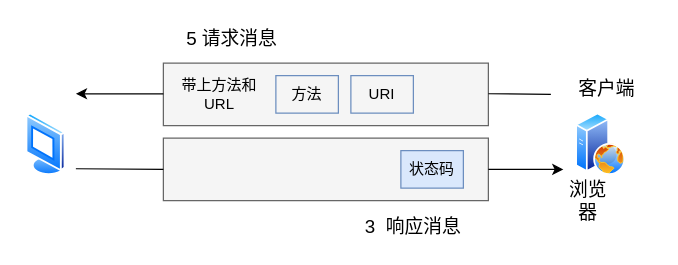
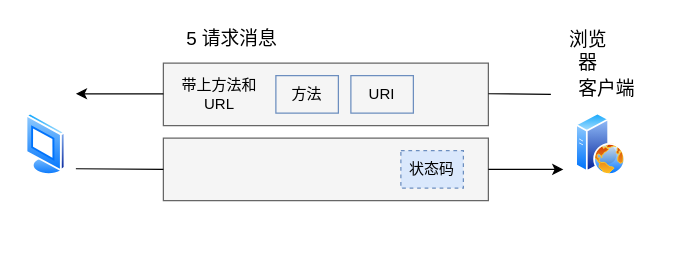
- <mxCell id="10" value="状态码" style="rounded=0;whiteSpace=wrap;html=1;fillColor=#dae8fc;strokeColor=#6c8ebf;" vertex="1" parent="1"><mxGeometry x="320" y="120" width="50" height="30" as="geometry" /></mxCell>
+ <mxCell id="10" value="状态码" style="rounded=0;whiteSpace=wrap;html=1;fillColor=#dae8fc;strokeColor=#6c8ebf;dashed=1;" vertex="1" parent="1"><mxGeometry x="320" y="120" width="50" height="30" as="geometry" /></mxCell>
- <mxCell id="12" value="&lt;font style=&quot;font-size: 15px&quot;&gt;浏览器&lt;/font&gt;" style="text;html=1;strokeColor=none;fillColor=none;align=center;verticalAlign=middle;whiteSpace=wrap;rounded=0;" vertex="1" parent="1"><mxGeometry x="450" y="150" width="40" height="20" as="geometry" /></mxCell>
+ <mxCell id="12" value="&lt;font style=&quot;font-size: 15px&quot;&gt;浏览器&lt;/font&gt;" style="text;html=1;strokeColor=none;fillColor=none;align=center;verticalAlign=middle;whiteSpace=wrap;rounded=0;" vertex="1" parent="1"><mxGeometry x="450" y="30" width="40" height="20" as="geometry" /></mxCell>
- <mxCell id="11" value="&lt;font style=&quot;font-size: 15px&quot;&gt;3&amp;nbsp; 响应消息&lt;/font&gt;" style="text;html=1;strokeColor=none;fillColor=none;align=center;verticalAlign=middle;whiteSpace=wrap;rounded=0;" vertex="1" parent="1"><mxGeometry x="270" y="170" width="120" height="20" as="geometry" /></mxCell>
